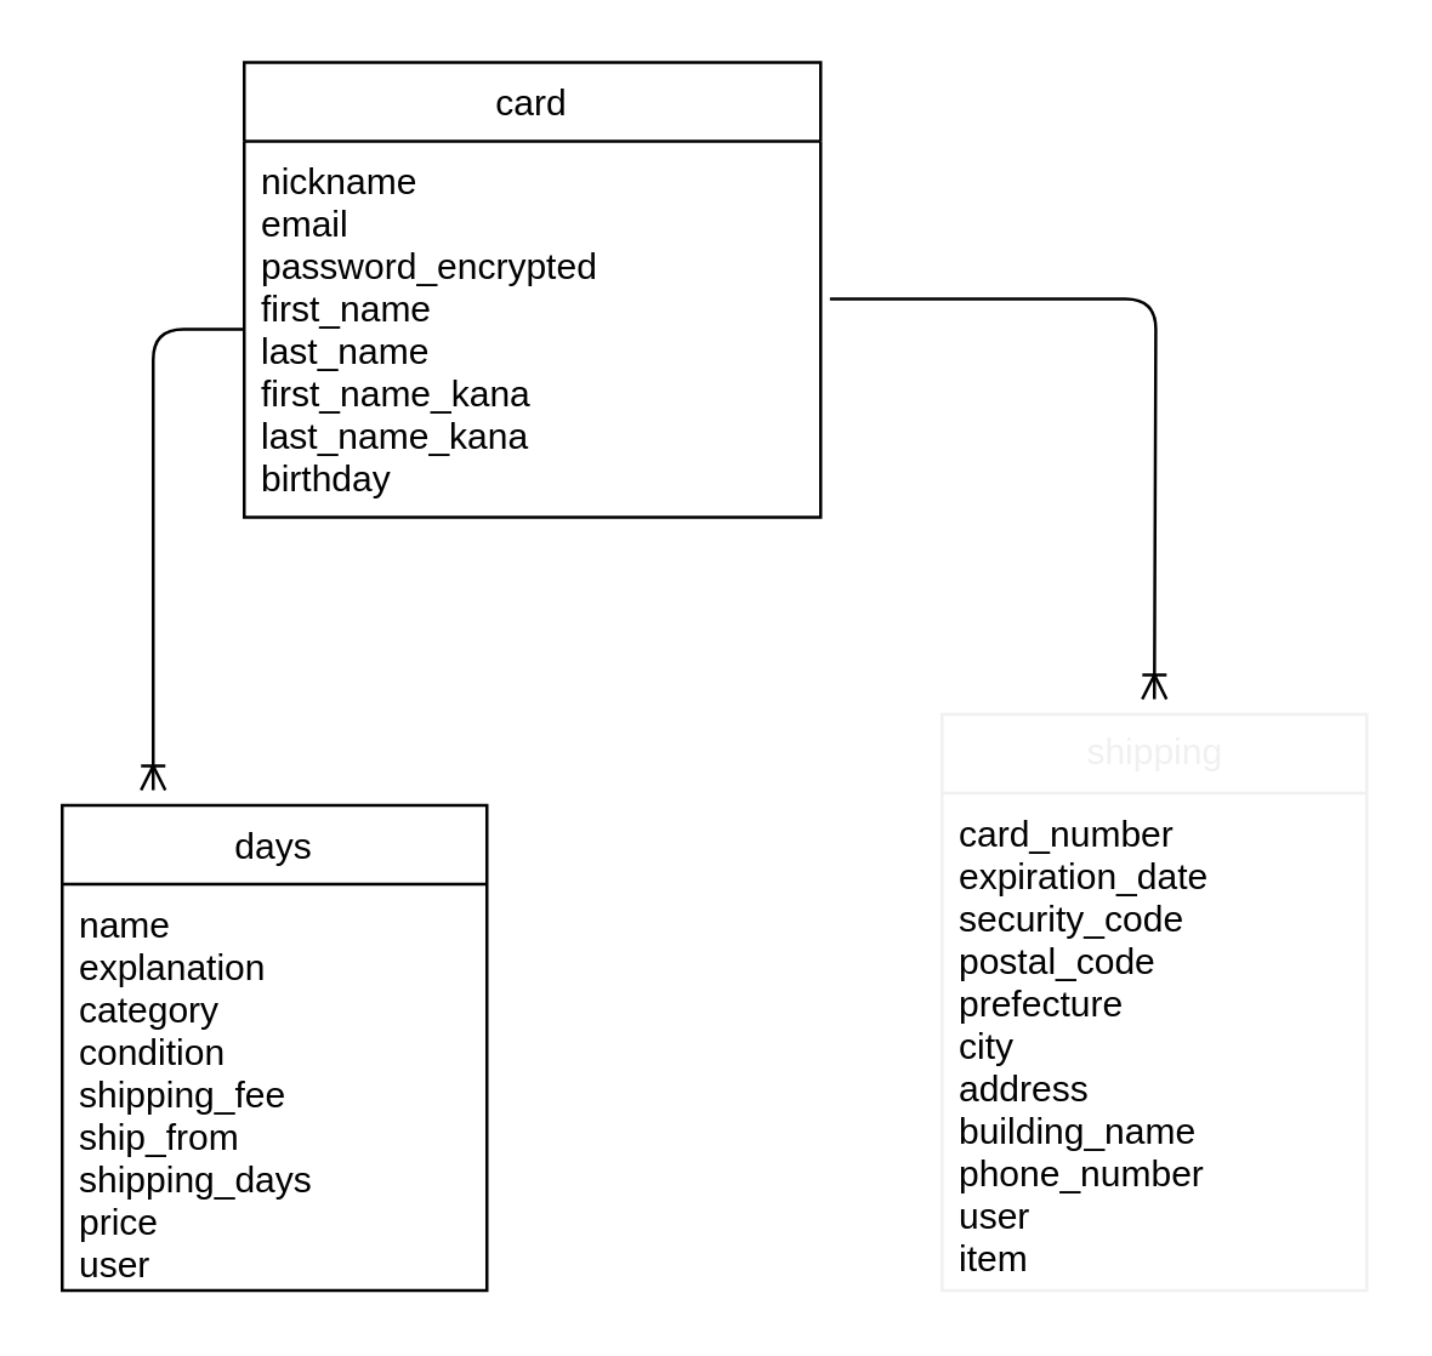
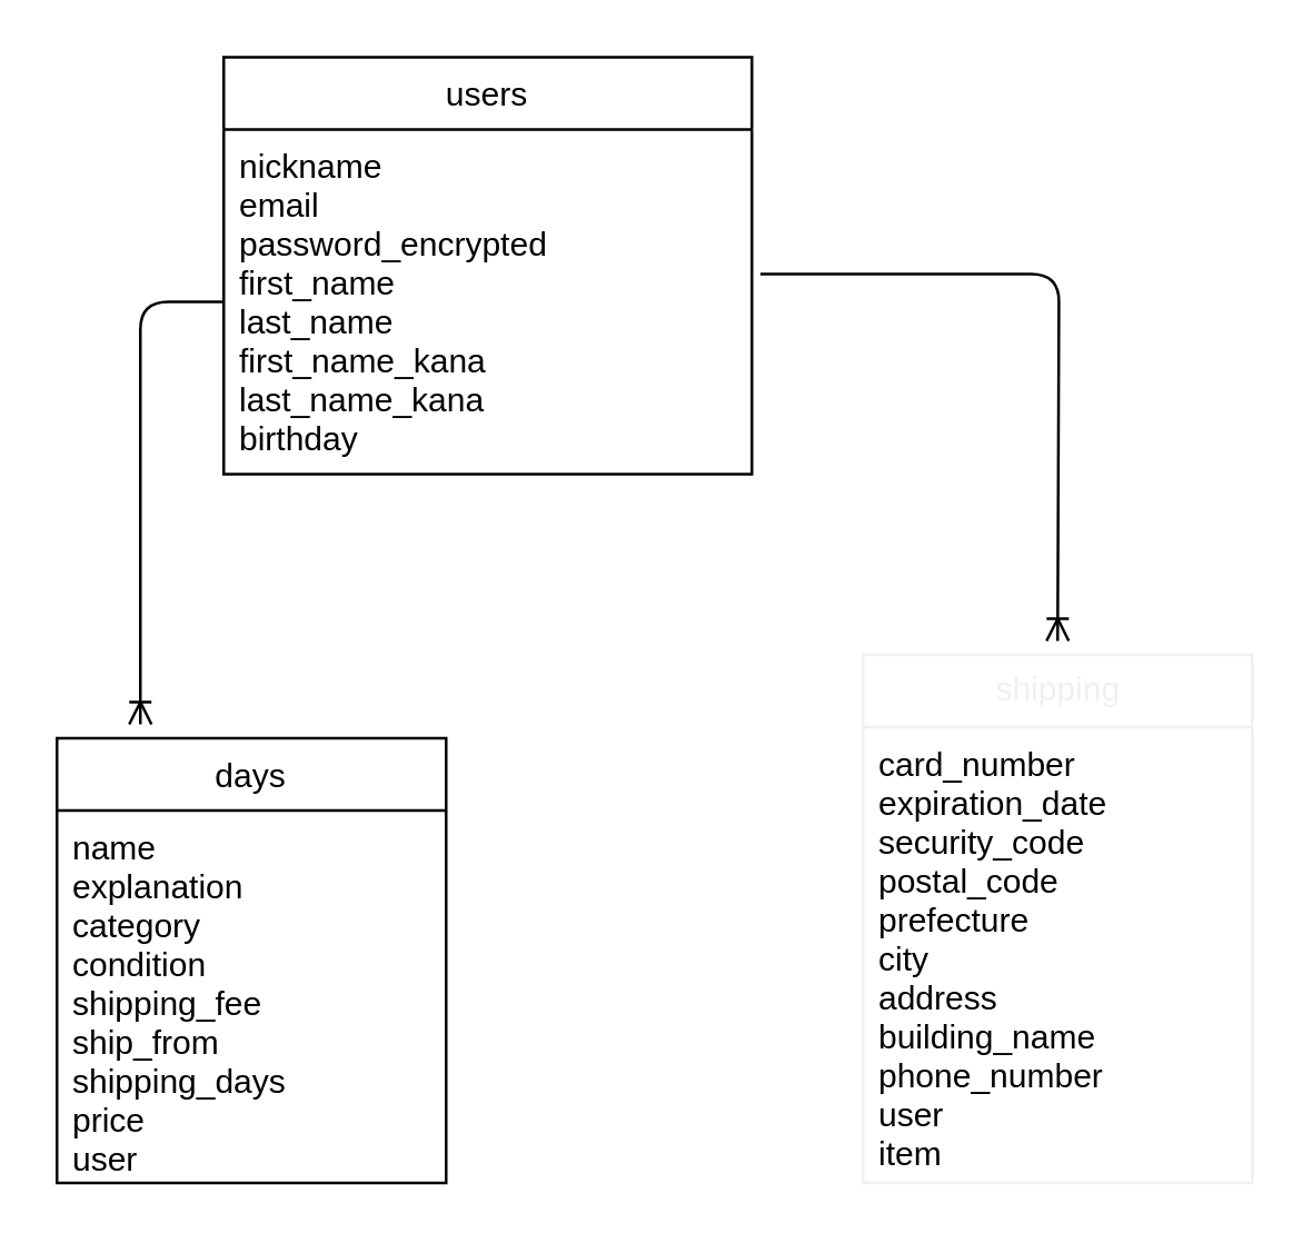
- <mxCell id="2" value="card" style="swimlane;fontStyle=0;childLayout=stackLayout;horizontal=1;startSize=26;horizontalStack=0;resizeParent=1;resizeParentMax=0;resizeLast=0;collapsible=1;marginBottom=0;" vertex="1" parent="1"><mxGeometry x="80" y="20" width="190" height="150" as="geometry"><mxRectangle x="170" y="80" width="60" height="26" as="alternateBounds" /></mxGeometry></mxCell>
+ <mxCell id="2" value="users" style="swimlane;fontStyle=0;childLayout=stackLayout;horizontal=1;startSize=26;horizontalStack=0;resizeParent=1;resizeParentMax=0;resizeLast=0;collapsible=1;marginBottom=0;" vertex="1" parent="1"><mxGeometry x="80" y="20" width="190" height="150" as="geometry"><mxRectangle x="170" y="80" width="60" height="26" as="alternateBounds" /></mxGeometry></mxCell>
